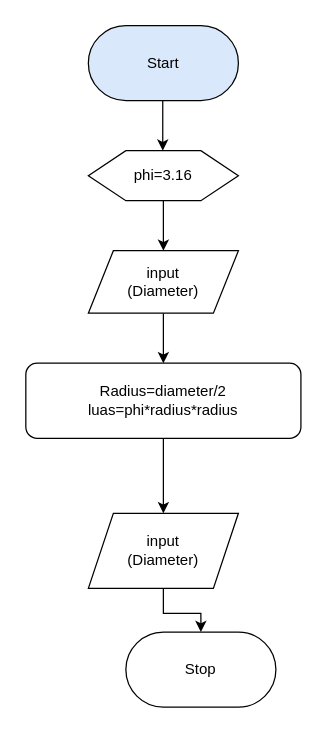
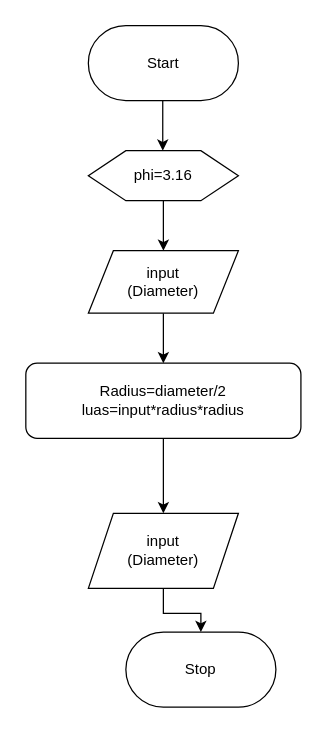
- <mxCell id="2" value="Start" style="rounded=1;whiteSpace=wrap;html=1;arcSize=50;fillColor=#dae8fc;" parent="1" vertex="1"><mxGeometry x="70" y="20" width="120" height="60" as="geometry" /></mxCell>
+ <mxCell id="2" value="Start" style="rounded=1;whiteSpace=wrap;html=1;arcSize=50;" parent="1" vertex="1"><mxGeometry x="70" y="20" width="120" height="60" as="geometry" /></mxCell>
- <mxCell id="10" value="&lt;div&gt;Radius=diameter/2&lt;/div&gt;&lt;div&gt;luas=phi*radius*radius&lt;br&gt;&lt;/div&gt;" style="rounded=1;whiteSpace=wrap;html=1;" parent="1" vertex="1"><mxGeometry x="20" y="290" width="220" height="60" as="geometry" /></mxCell>
+ <mxCell id="10" value="&lt;div&gt;Radius=diameter/2&lt;/div&gt;&lt;div&gt;luas=input*radius*radius&lt;br&gt;&lt;/div&gt;" style="rounded=1;whiteSpace=wrap;html=1;" parent="1" vertex="1"><mxGeometry x="20" y="290" width="220" height="60" as="geometry" /></mxCell>
